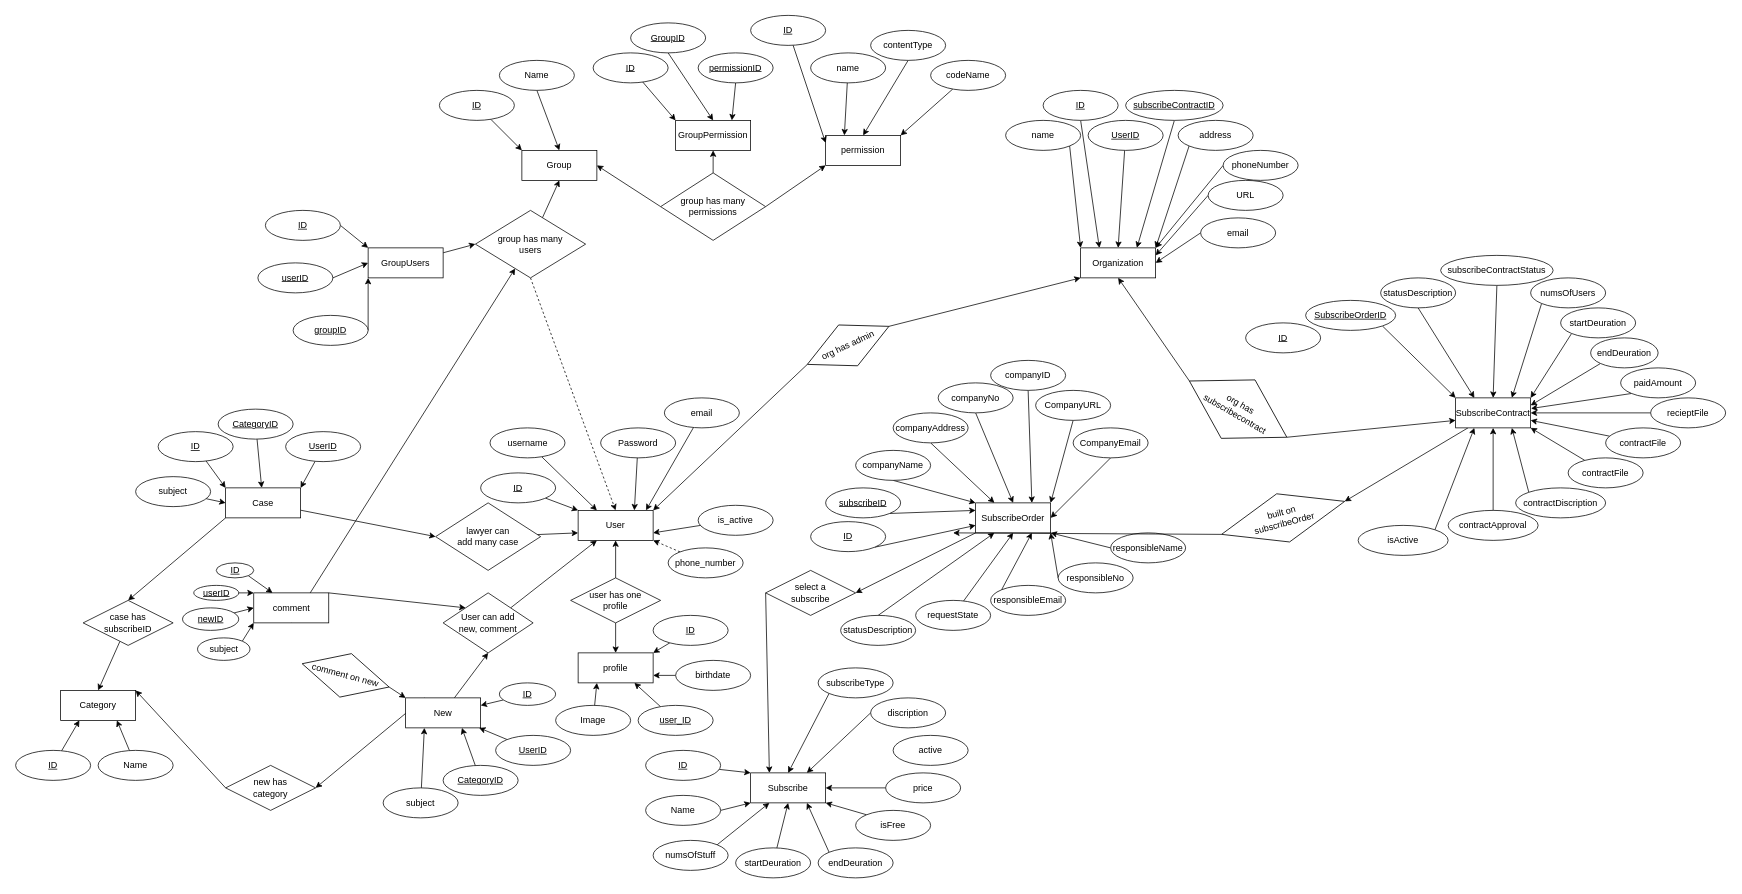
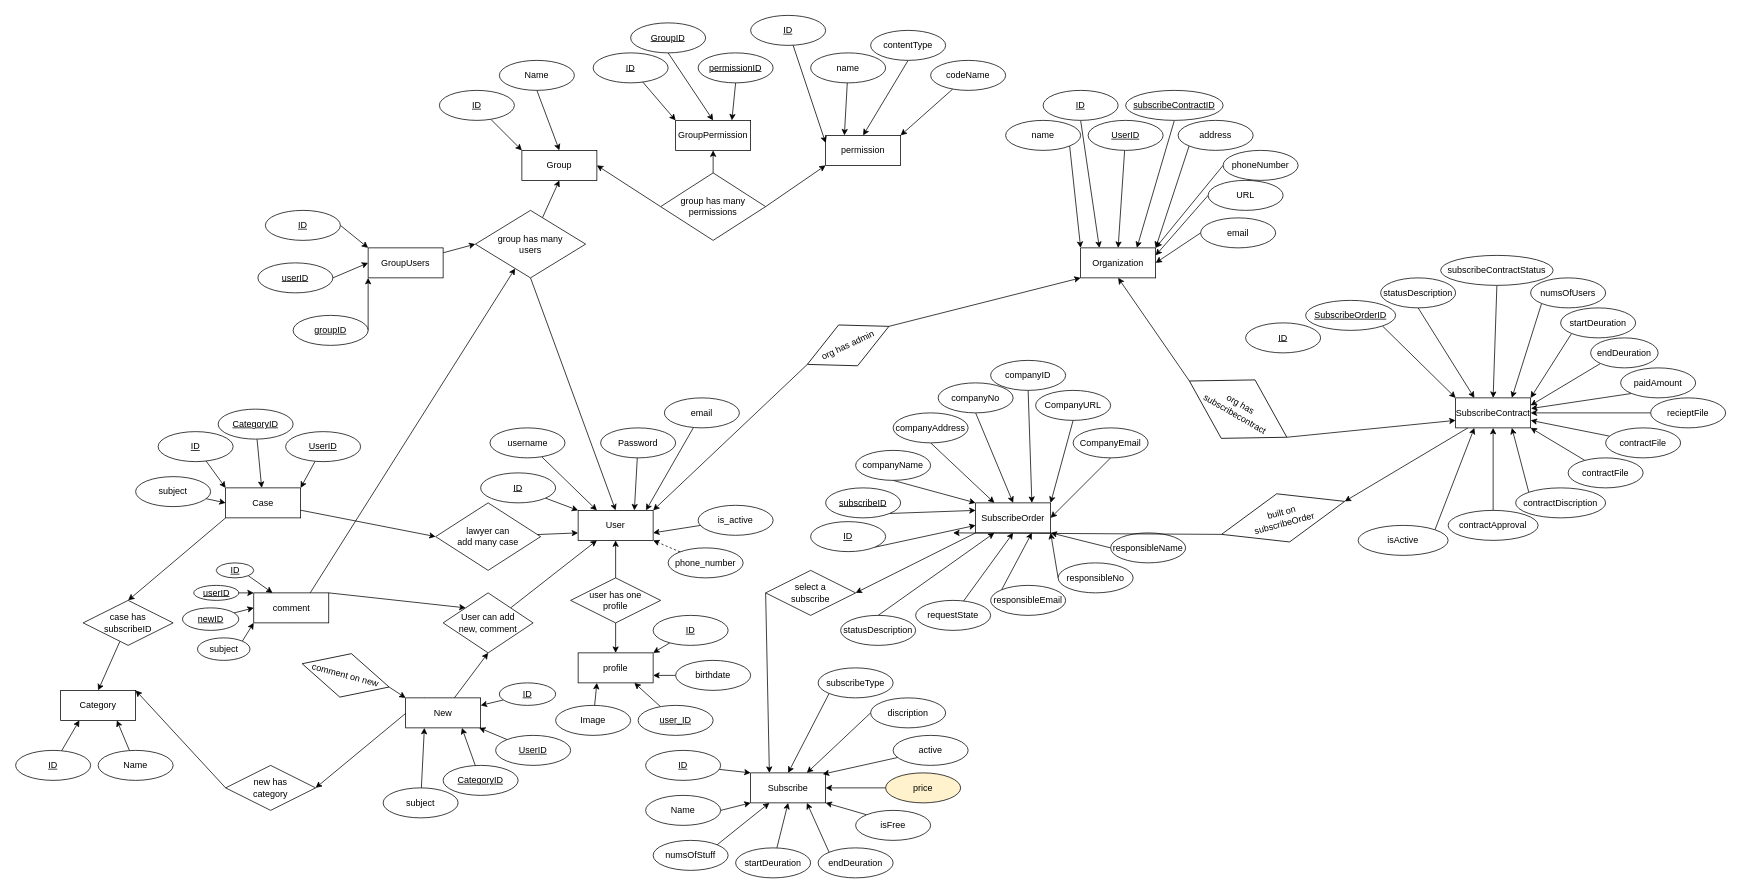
- <mxCell id="214" style="edgeStyle=none;html=1;exitX=0.5;exitY=1;exitDx=0;exitDy=0;entryX=0.5;entryY=0;entryDx=0;entryDy=0;dashed=1;" edge="1" parent="1" source="215" target="2"><mxGeometry relative="1" as="geometry" /></mxCell>
+ <mxCell id="214" style="edgeStyle=none;html=1;exitX=0.5;exitY=1;exitDx=0;exitDy=0;entryX=0.5;entryY=0;entryDx=0;entryDy=0;" edge="1" parent="1" source="215" target="2"><mxGeometry relative="1" as="geometry" /></mxCell>
+ <mxCell id="65" style="edgeStyle=none;html=1;entryX=0.962;entryY=0.042;entryDx=0;entryDy=0;entryPerimeter=0;" edge="1" parent="1" source="66" target="62"><mxGeometry relative="1" as="geometry" /></mxCell>
- <mxCell id="68" value="price" style="ellipse;whiteSpace=wrap;html=1;align=center;" vertex="1" parent="1"><mxGeometry x="1180" y="1030" width="100" height="40" as="geometry" /></mxCell>
+ <mxCell id="68" value="price" style="ellipse;whiteSpace=wrap;html=1;align=center;fillColor=#fff2cc;" vertex="1" parent="1"><mxGeometry x="1180" y="1030" width="100" height="40" as="geometry" /></mxCell>
